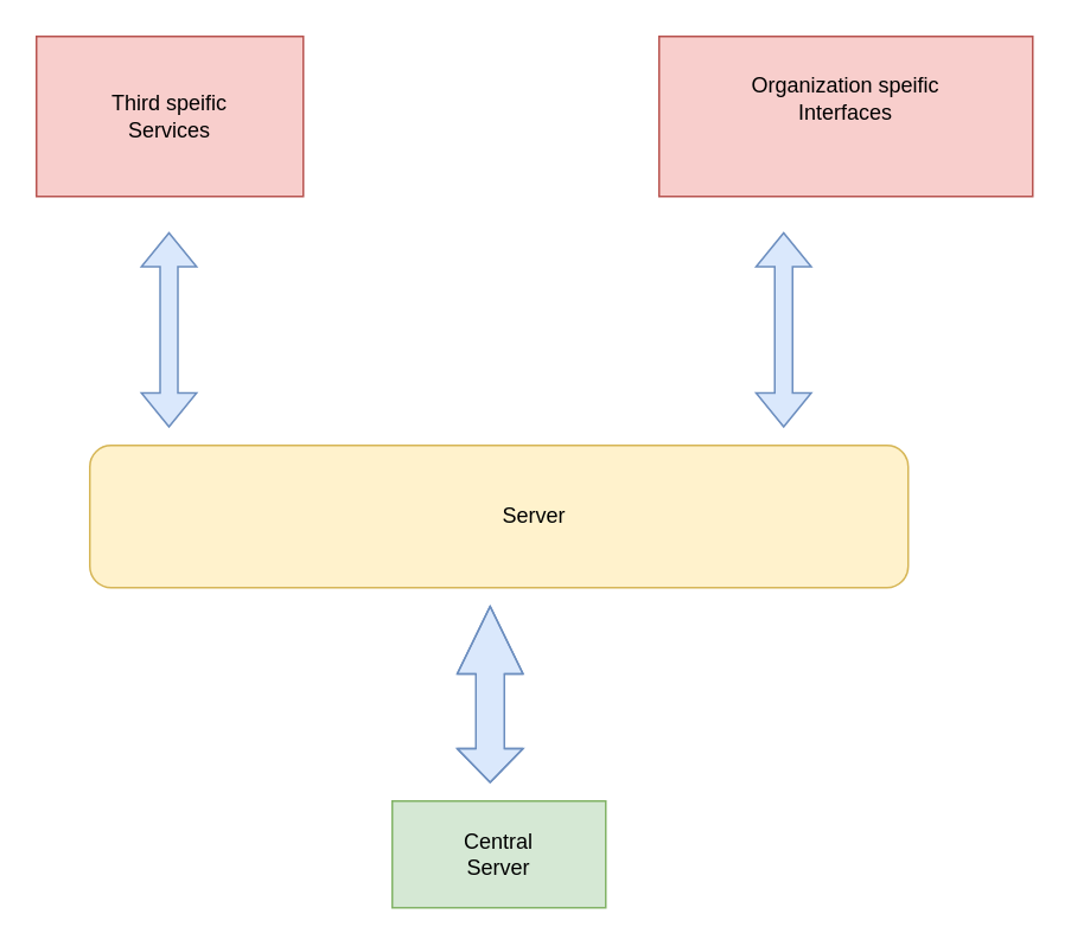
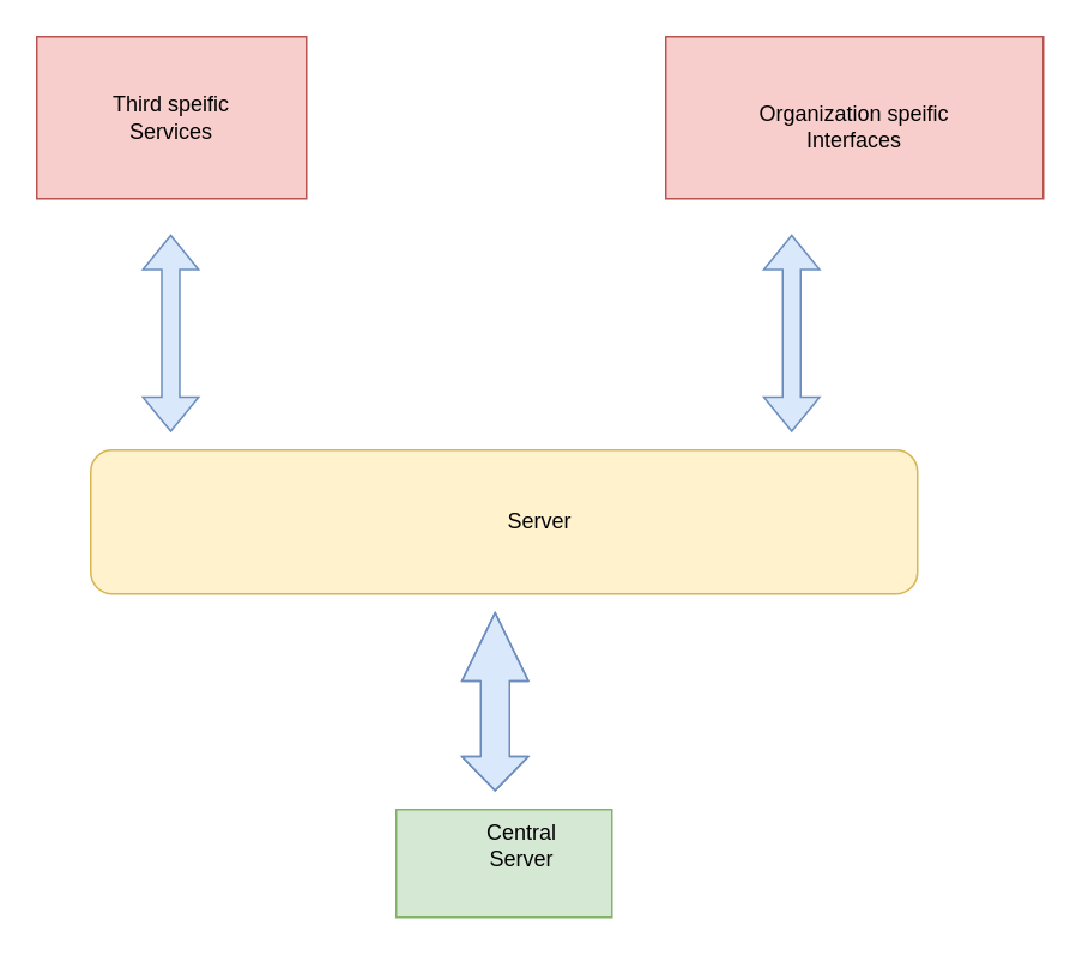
- <mxCell id="5" value="Organization speific Interfaces" style="text;html=1;strokeColor=none;fillColor=none;align=center;verticalAlign=middle;whiteSpace=wrap;rounded=0;" parent="1" vertex="1"><mxGeometry x="410" y="25" width="130" height="60" as="geometry" /></mxCell>
+ <mxCell id="5" value="Organization speific Interfaces" style="text;html=1;strokeColor=none;fillColor=none;align=center;verticalAlign=middle;whiteSpace=wrap;rounded=0;" parent="1" vertex="1"><mxGeometry x="410" y="40" width="130" height="60" as="geometry" /></mxCell>
- <mxCell id="12" value="Central Server" style="text;html=1;strokeColor=none;fillColor=none;align=center;verticalAlign=middle;whiteSpace=wrap;rounded=0;" parent="1" vertex="1"><mxGeometry x="250" y="465" width="60" height="30" as="geometry" /></mxCell>
+ <mxCell id="12" value="Central Server" style="text;html=1;strokeColor=none;fillColor=none;align=center;verticalAlign=middle;whiteSpace=wrap;rounded=0;" parent="1" vertex="1"><mxGeometry x="260" y="455" width="60" height="30" as="geometry" /></mxCell>
